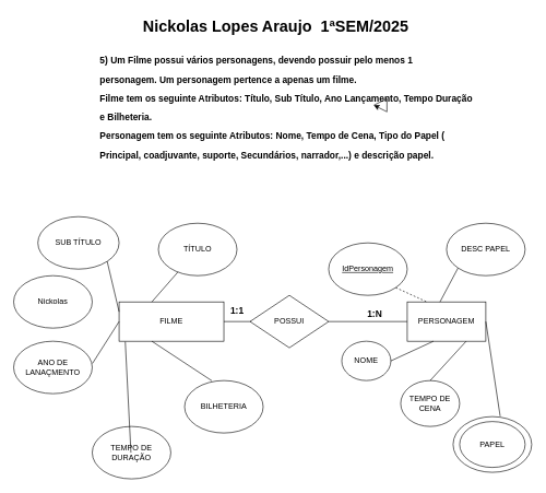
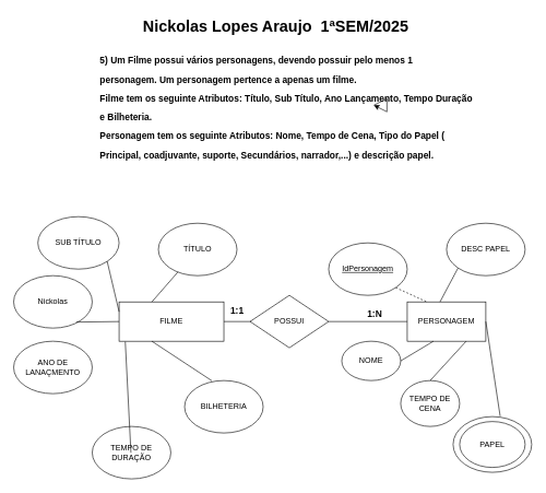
+ <mxCell id="32" value="" style="endArrow=none;html=1;rounded=0;exitX=0.797;exitY=0.885;exitDx=0;exitDy=0;entryX=0;entryY=0.5;entryDx=0;entryDy=0;exitPerimeter=0;" parent="1" source="31" target="3" edge="1"><mxGeometry width="50" height="50" relative="1" as="geometry"><mxPoint x="141" y="475" as="sourcePoint" /><mxPoint x="151" y="450" as="targetPoint" /></mxGeometry></mxCell>
- <mxCell id="27" value="" style="endArrow=none;html=1;rounded=0;exitX=0;exitY=0.5;exitDx=0;exitDy=0;entryX=1.003;entryY=0.423;entryDx=0;entryDy=0;entryPerimeter=0;" parent="1" source="3" target="22" edge="1"><mxGeometry width="50" height="50" relative="1" as="geometry"><mxPoint x="51" y="500" as="sourcePoint" /><mxPoint x="151" y="560" as="targetPoint" /></mxGeometry></mxCell>
- <mxCell id="10" value="NOME" style="ellipse;whiteSpace=wrap;html=1;" parent="1" vertex="1"><mxGeometry x="521" y="520" width="75" height="60" as="geometry" /></mxCell>
+ <mxCell id="10" value="NOME" style="ellipse;whiteSpace=wrap;html=1;" parent="1" vertex="1"><mxGeometry x="521" y="520" width="90" height="60" as="geometry" /></mxCell>
